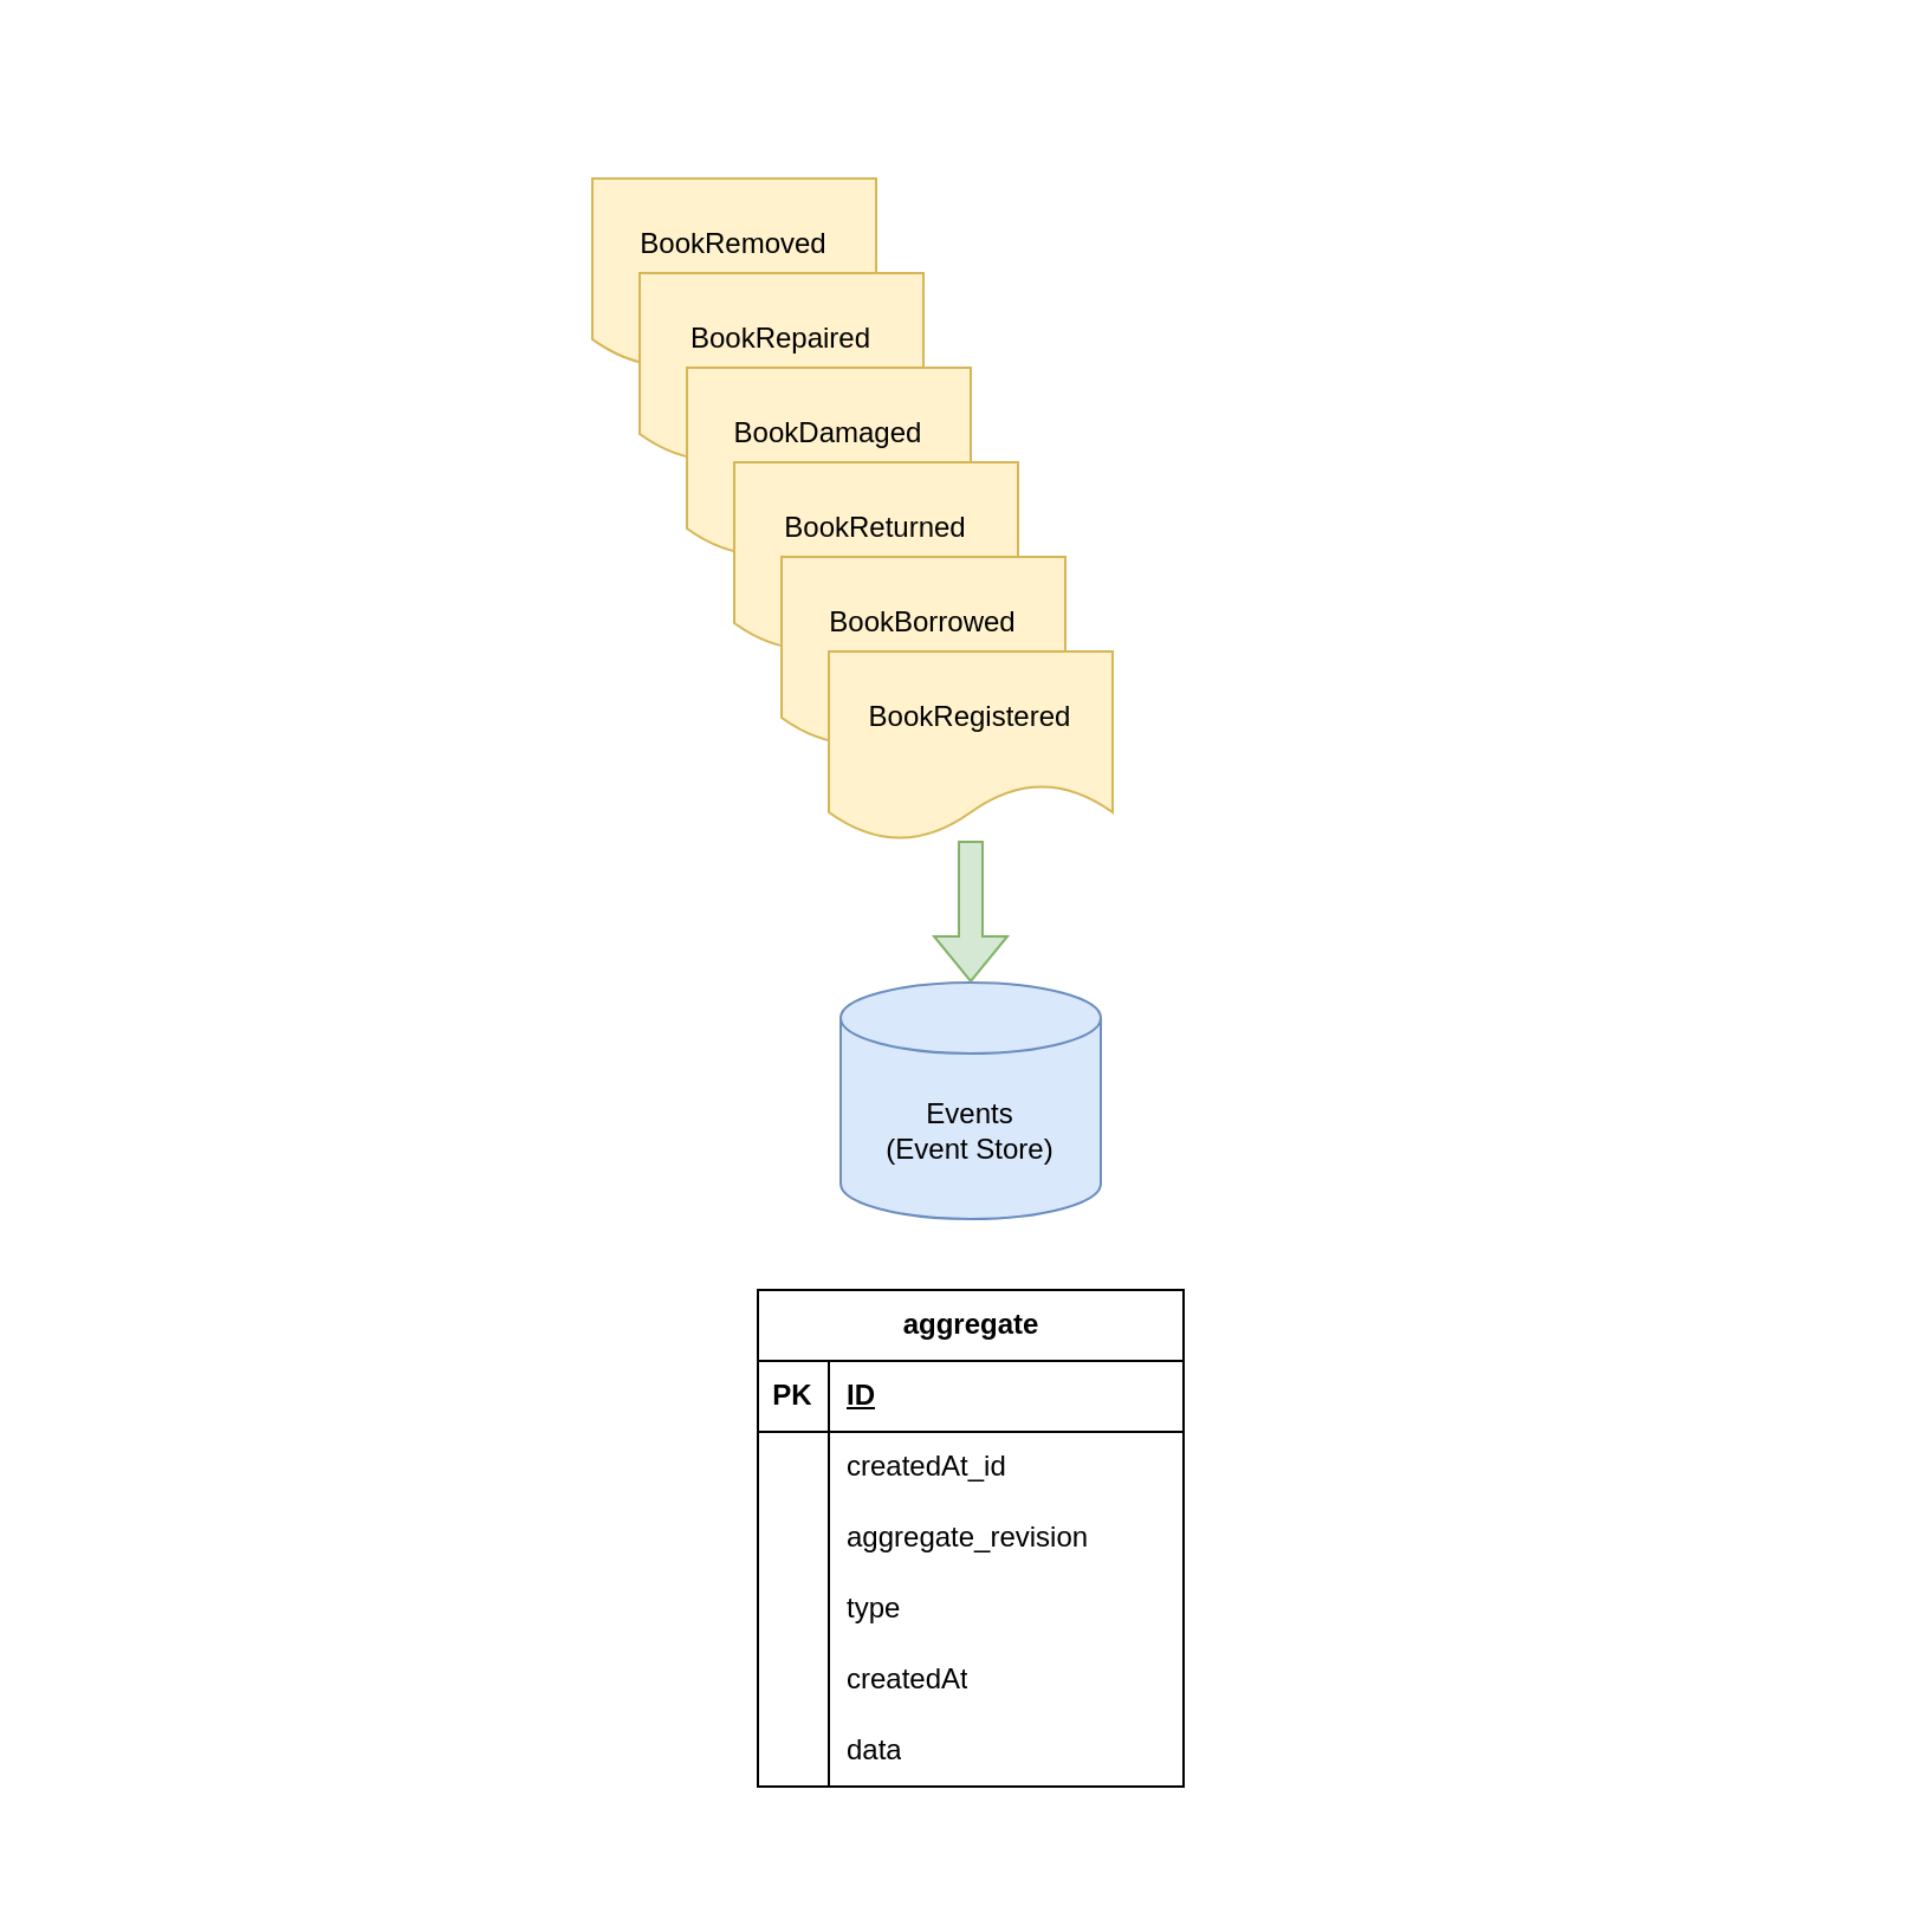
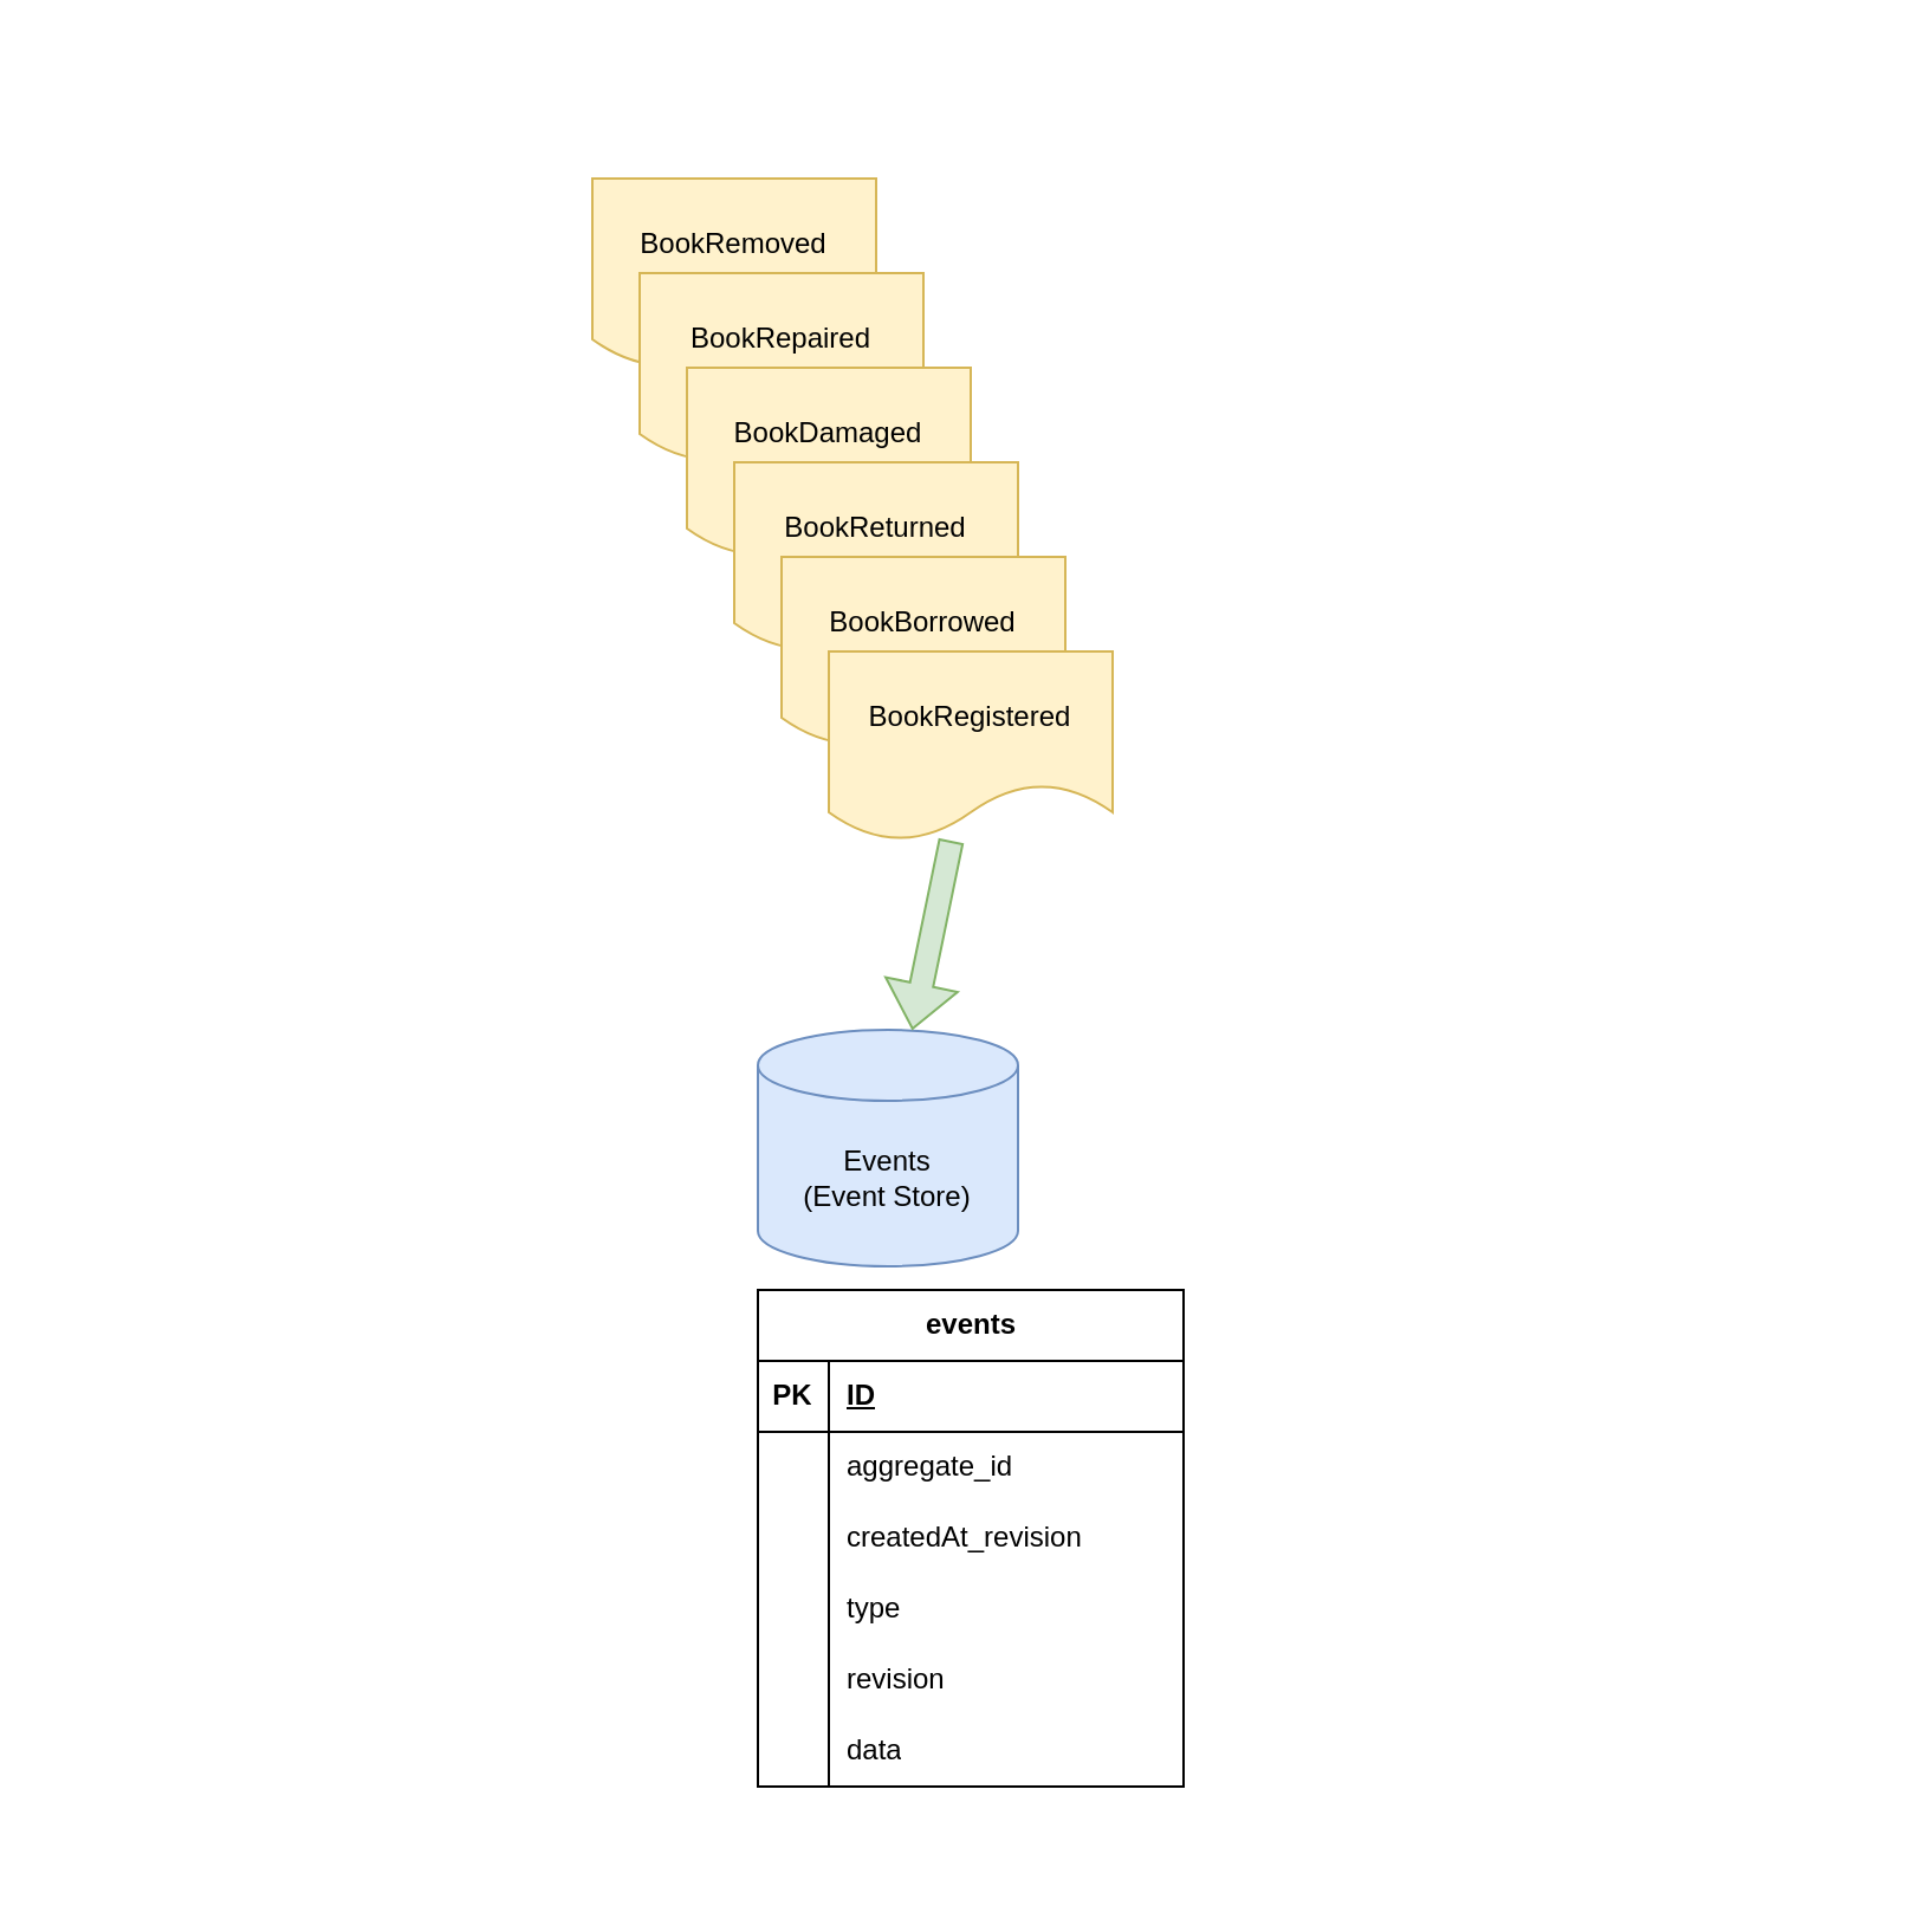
- <mxCell id="7" value="Events&lt;div&gt;(Event Store)&lt;/div&gt;" style="shape=cylinder3;whiteSpace=wrap;html=1;boundedLbl=1;backgroundOutline=1;size=15;fillColor=#dae8fc;strokeColor=#6c8ebf;" parent="1" vertex="1"><mxGeometry x="355" y="415" width="110" height="100" as="geometry" /></mxCell>
+ <mxCell id="7" value="Events&lt;div&gt;(Event Store)&lt;/div&gt;" style="shape=cylinder3;whiteSpace=wrap;html=1;boundedLbl=1;backgroundOutline=1;size=15;fillColor=#dae8fc;strokeColor=#6c8ebf;" parent="1" vertex="1"><mxGeometry x="320" y="435" width="110" height="100" as="geometry" /></mxCell>
- <mxCell id="12" value="aggregate" style="shape=table;startSize=30;container=1;collapsible=1;childLayout=tableLayout;fixedRows=1;rowLines=0;fontStyle=1;align=center;resizeLast=1;html=1;columnLines=1;shadow=0;absoluteArcSize=0;arcSize=15;" vertex="1" parent="1"><mxGeometry x="320" y="545" width="180" height="210" as="geometry" /></mxCell>
+ <mxCell id="12" value="events" style="shape=table;startSize=30;container=1;collapsible=1;childLayout=tableLayout;fixedRows=1;rowLines=0;fontStyle=1;align=center;resizeLast=1;html=1;columnLines=1;shadow=0;absoluteArcSize=0;arcSize=15;" vertex="1" parent="1"><mxGeometry x="320" y="545" width="180" height="210" as="geometry" /></mxCell>
- <mxCell id="18" value="createdAt_id" style="shape=partialRectangle;connectable=0;fillColor=none;top=0;left=0;bottom=0;right=0;align=left;spacingLeft=6;overflow=hidden;whiteSpace=wrap;html=1;" vertex="1" parent="16"><mxGeometry x="30" width="150" height="30" as="geometry"><mxRectangle width="150" height="30" as="alternateBounds" /></mxGeometry></mxCell>
+ <mxCell id="18" value="aggregate_id" style="shape=partialRectangle;connectable=0;fillColor=none;top=0;left=0;bottom=0;right=0;align=left;spacingLeft=6;overflow=hidden;whiteSpace=wrap;html=1;" vertex="1" parent="16"><mxGeometry x="30" width="150" height="30" as="geometry"><mxRectangle width="150" height="30" as="alternateBounds" /></mxGeometry></mxCell>
- <mxCell id="21" value="aggregate_revision" style="shape=partialRectangle;connectable=0;fillColor=none;top=0;left=0;bottom=0;right=0;align=left;spacingLeft=6;overflow=hidden;whiteSpace=wrap;html=1;" vertex="1" parent="19"><mxGeometry x="30" width="150" height="30" as="geometry"><mxRectangle width="150" height="30" as="alternateBounds" /></mxGeometry></mxCell>
+ <mxCell id="21" value="createdAt_revision" style="shape=partialRectangle;connectable=0;fillColor=none;top=0;left=0;bottom=0;right=0;align=left;spacingLeft=6;overflow=hidden;whiteSpace=wrap;html=1;" vertex="1" parent="19"><mxGeometry x="30" width="150" height="30" as="geometry"><mxRectangle width="150" height="30" as="alternateBounds" /></mxGeometry></mxCell>
- <mxCell id="27" value="createdAt" style="shape=partialRectangle;connectable=0;fillColor=none;top=0;left=0;bottom=0;right=0;align=left;spacingLeft=6;overflow=hidden;whiteSpace=wrap;html=1;" vertex="1" parent="25"><mxGeometry x="30" width="150" height="30" as="geometry"><mxRectangle width="150" height="30" as="alternateBounds" /></mxGeometry></mxCell>
+ <mxCell id="27" value="revision" style="shape=partialRectangle;connectable=0;fillColor=none;top=0;left=0;bottom=0;right=0;align=left;spacingLeft=6;overflow=hidden;whiteSpace=wrap;html=1;" vertex="1" parent="25"><mxGeometry x="30" width="150" height="30" as="geometry"><mxRectangle width="150" height="30" as="alternateBounds" /></mxGeometry></mxCell>
